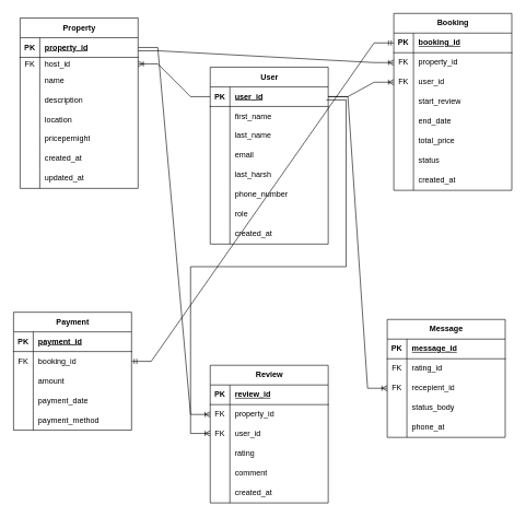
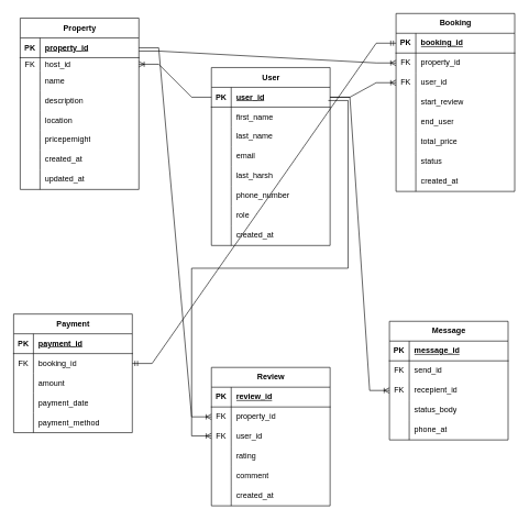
- <mxCell id="74" value="end_date" style="shape=partialRectangle;connectable=0;fillColor=none;top=0;left=0;bottom=0;right=0;align=left;spacingLeft=6;overflow=hidden;whiteSpace=wrap;html=1;" parent="72" vertex="1"><mxGeometry x="30" width="150" height="30" as="geometry"><mxRectangle width="150" height="30" as="alternateBounds" /></mxGeometry></mxCell>
+ <mxCell id="74" value="end_user" style="shape=partialRectangle;connectable=0;fillColor=none;top=0;left=0;bottom=0;right=0;align=left;spacingLeft=6;overflow=hidden;whiteSpace=wrap;html=1;" parent="72" vertex="1"><mxGeometry x="30" width="150" height="30" as="geometry"><mxRectangle width="150" height="30" as="alternateBounds" /></mxGeometry></mxCell>
- <mxCell id="24" value="rating_id" style="shape=partialRectangle;connectable=0;fillColor=none;top=0;left=0;bottom=0;right=0;align=left;spacingLeft=6;overflow=hidden;whiteSpace=wrap;html=1;" parent="22" vertex="1"><mxGeometry x="30" width="150" height="30" as="geometry"><mxRectangle width="150" height="30" as="alternateBounds" /></mxGeometry></mxCell>
+ <mxCell id="24" value="send_id" style="shape=partialRectangle;connectable=0;fillColor=none;top=0;left=0;bottom=0;right=0;align=left;spacingLeft=6;overflow=hidden;whiteSpace=wrap;html=1;" parent="22" vertex="1"><mxGeometry x="30" width="150" height="30" as="geometry"><mxRectangle width="150" height="30" as="alternateBounds" /></mxGeometry></mxCell>
